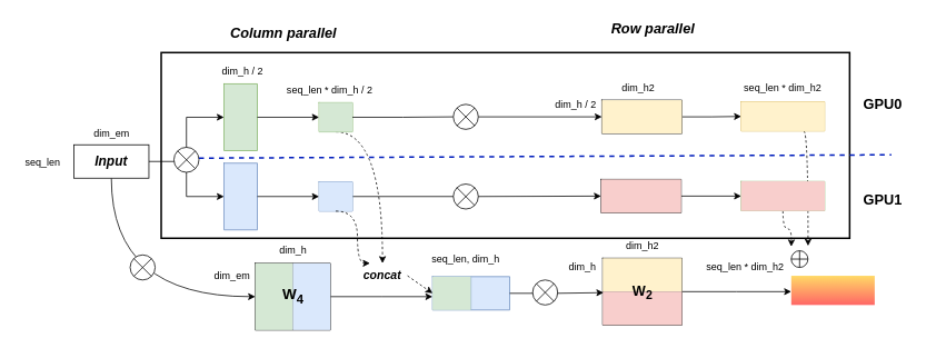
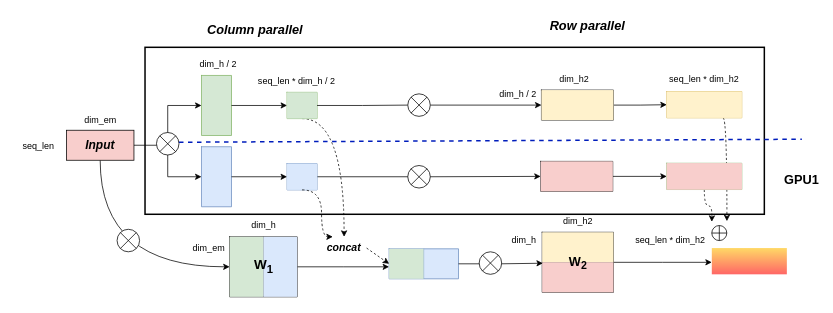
- <mxCell id="80" value="&lt;b&gt;&lt;font style=&quot;font-size: 17px;&quot;&gt;GPU0&lt;/font&gt;&lt;/b&gt;" style="text;html=1;align=center;verticalAlign=middle;whiteSpace=wrap;rounded=0;" parent="1" vertex="1"><mxGeometry x="1028" y="110" width="60" height="30" as="geometry" /></mxCell>
- <mxCell id="10" value="&lt;b&gt;&lt;font style=&quot;font-size: 16px;&quot;&gt;&lt;i&gt;Input&lt;/i&gt;&lt;/font&gt;&lt;/b&gt;" style="rounded=0;whiteSpace=wrap;html=1;" parent="1" vertex="1"><mxGeometry x="88" y="173" width="90" height="40" as="geometry" /></mxCell>
+ <mxCell id="10" value="&lt;b&gt;&lt;font style=&quot;font-size: 16px;&quot;&gt;&lt;i&gt;Input&lt;/i&gt;&lt;/font&gt;&lt;/b&gt;" style="rounded=0;whiteSpace=wrap;html=1;fillColor=#f8cecc;" parent="1" vertex="1"><mxGeometry x="88" y="173" width="90" height="40" as="geometry" /></mxCell>
- <mxCell id="81" value="&lt;b&gt;&lt;font style=&quot;font-size: 17px;&quot;&gt;GPU1&lt;/font&gt;&lt;/b&gt;" style="text;html=1;align=center;verticalAlign=middle;whiteSpace=wrap;rounded=0;" parent="1" vertex="1"><mxGeometry x="1028" y="224.5" width="60" height="30" as="geometry" /></mxCell>
+ <mxCell id="81" value="&lt;b&gt;&lt;font style=&quot;font-size: 17px;&quot;&gt;GPU1&lt;/font&gt;&lt;/b&gt;" style="text;html=1;align=center;verticalAlign=middle;whiteSpace=wrap;rounded=0;" parent="1" vertex="1"><mxGeometry x="1038" y="224.5" width="60" height="30" as="geometry" /></mxCell>
- <mxCell id="42" value="seq_len, dim_h" style="text;html=1;align=center;verticalAlign=middle;whiteSpace=wrap;rounded=0;" parent="1" vertex="1"><mxGeometry x="498" y="295" width="119.75" height="30" as="geometry" /></mxCell>
- <mxCell id="39" value="&lt;b&gt;&lt;font style=&quot;font-size: 18px;&quot;&gt;W&lt;sub&gt;4&lt;/sub&gt;&lt;/font&gt;&lt;/b&gt;" style="text;html=1;align=center;verticalAlign=middle;whiteSpace=wrap;rounded=0;" parent="1" vertex="1"><mxGeometry x="320.5" y="340" width="60" height="30" as="geometry" /></mxCell>
+ <mxCell id="39" value="&lt;b&gt;&lt;font style=&quot;font-size: 18px;&quot;&gt;W&lt;sub&gt;1&lt;/sub&gt;&lt;/font&gt;&lt;/b&gt;" style="text;html=1;align=center;verticalAlign=middle;whiteSpace=wrap;rounded=0;" parent="1" vertex="1"><mxGeometry x="320.5" y="340" width="60" height="30" as="geometry" /></mxCell>
